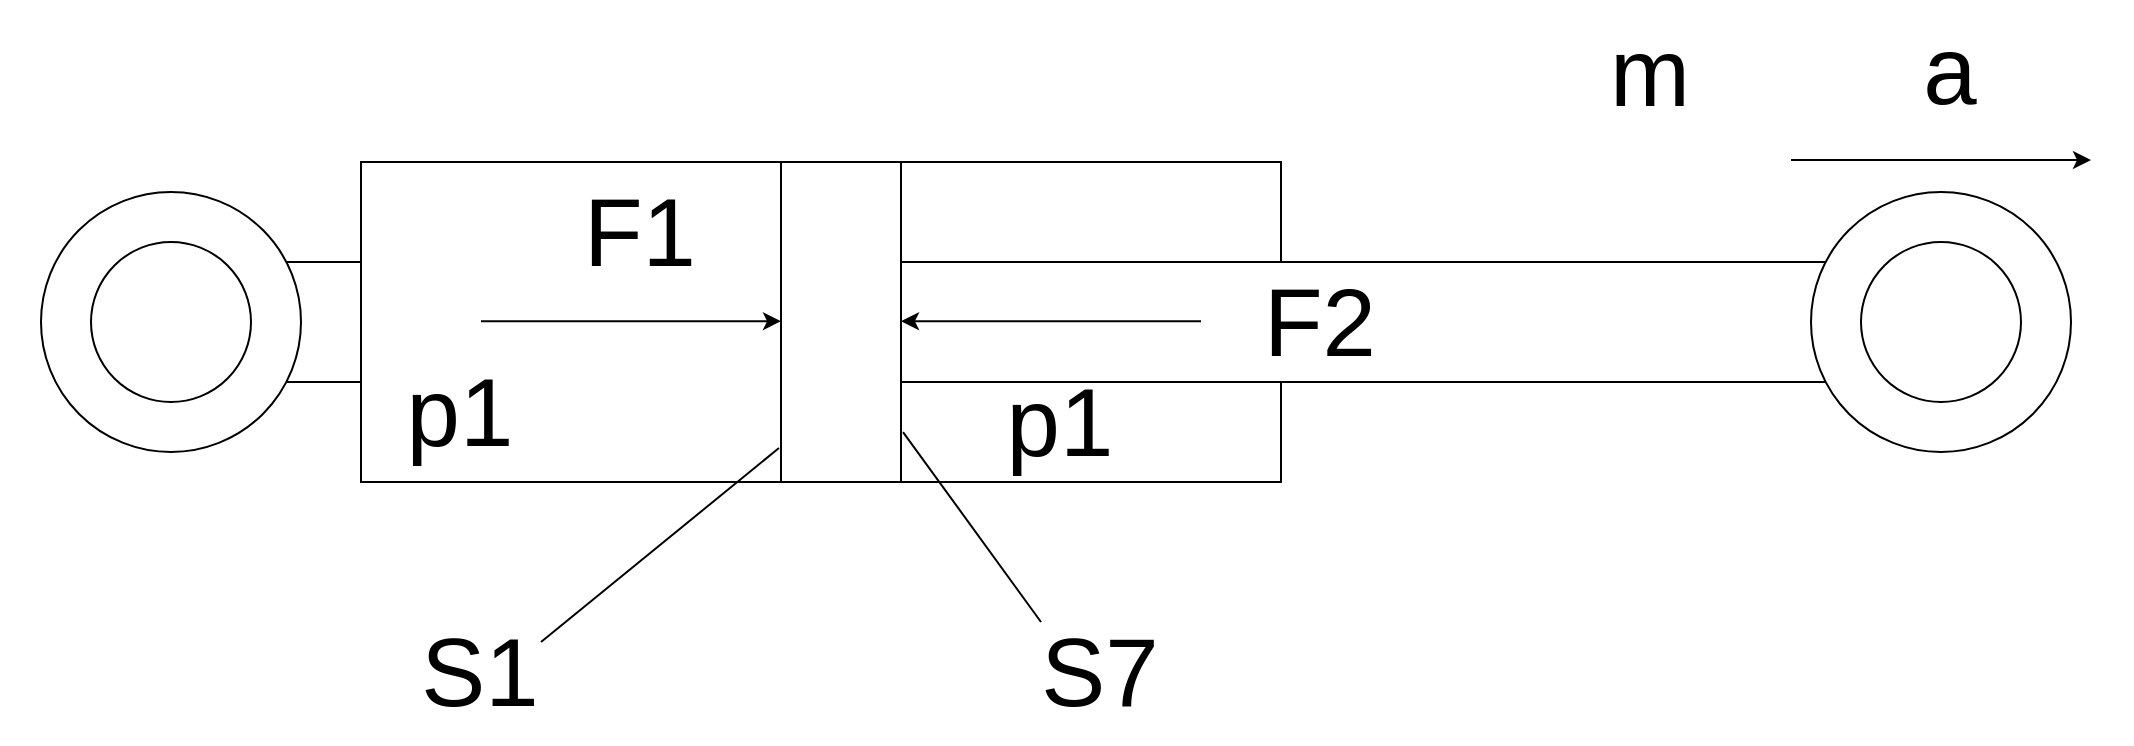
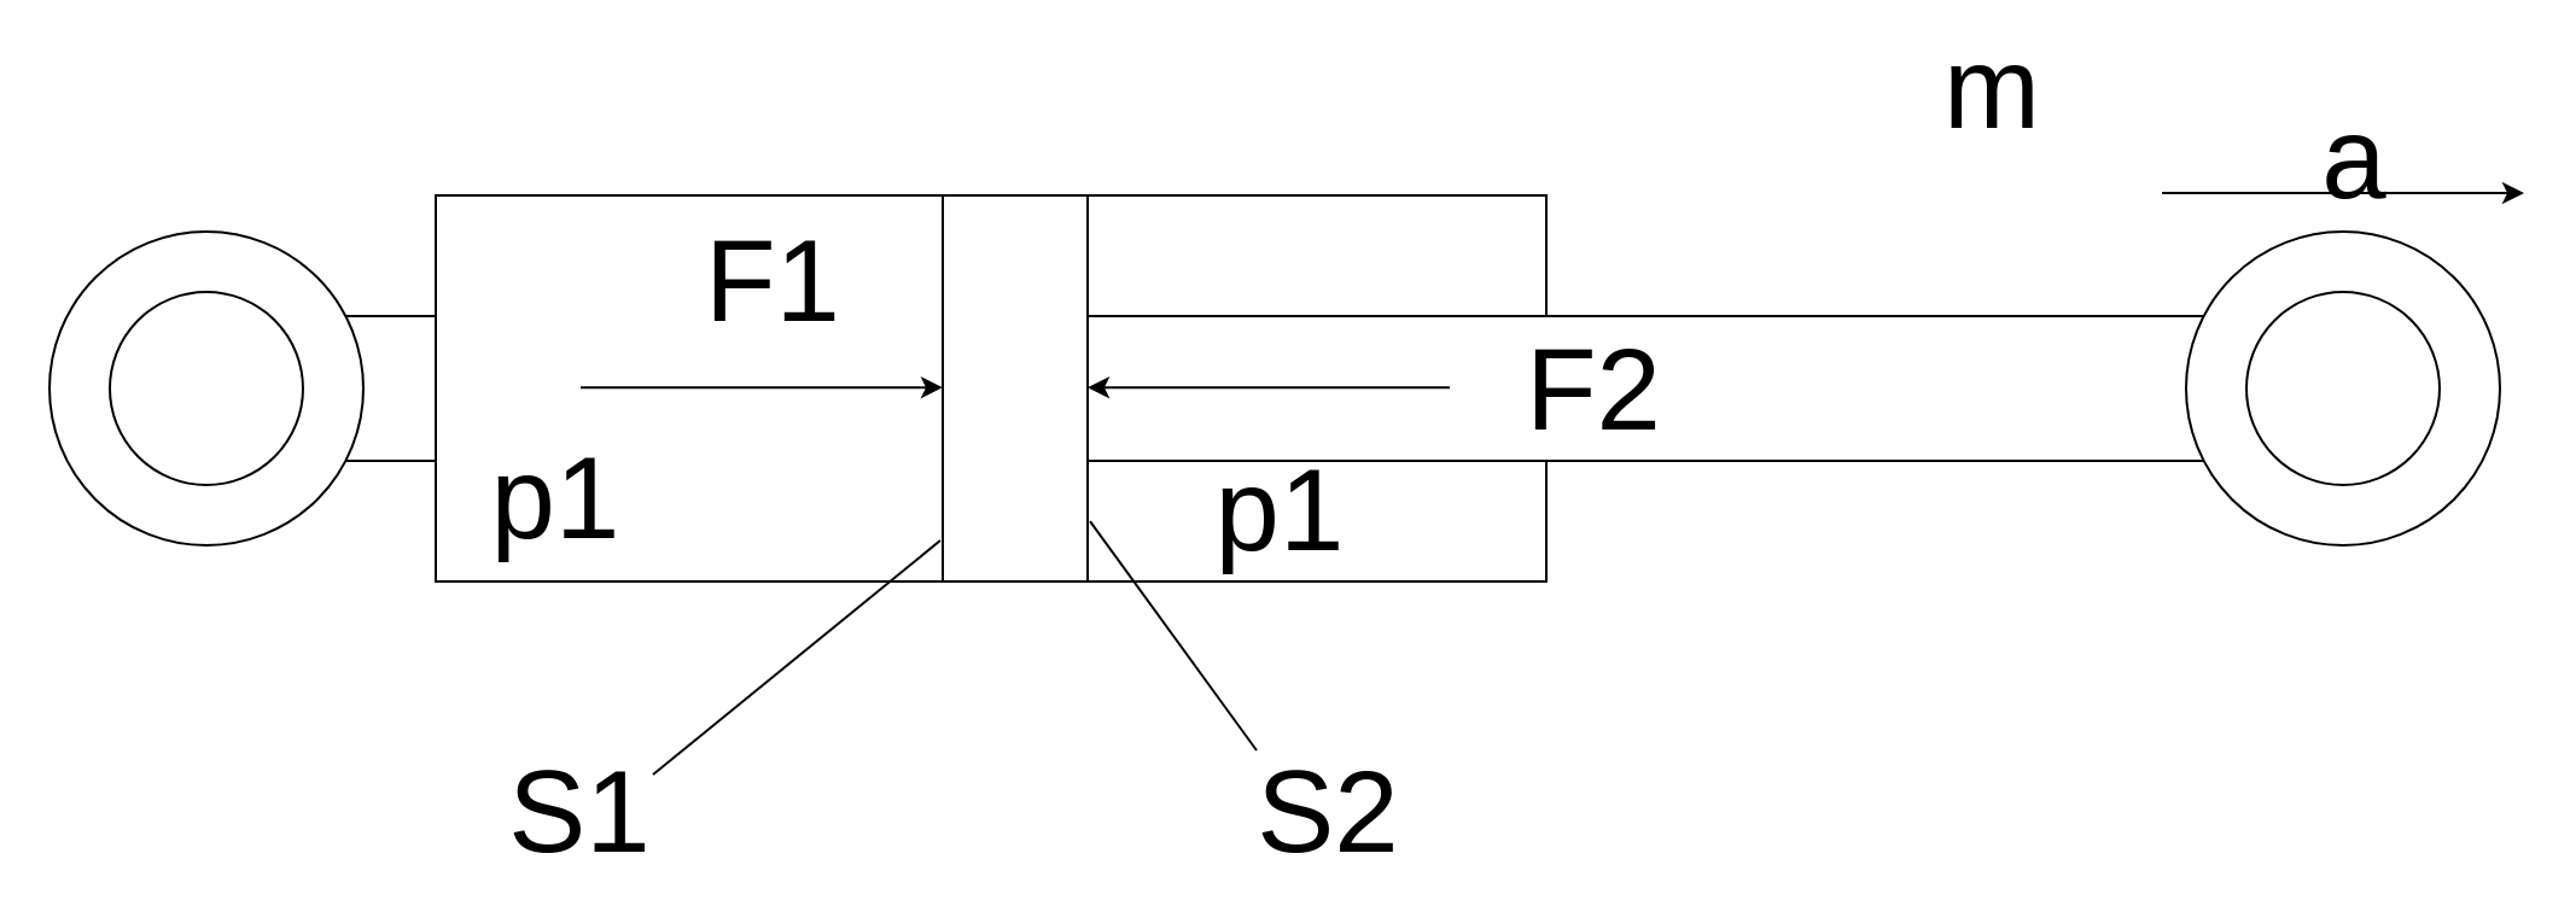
- <mxCell id="14" value="&lt;font style=&quot;font-size: 48px;&quot;&gt;a&lt;/font&gt;" style="text;html=1;strokeColor=none;fillColor=none;align=center;verticalAlign=middle;whiteSpace=wrap;rounded=0;" parent="1" vertex="1"><mxGeometry x="945" y="20" width="60" height="30" as="geometry" /></mxCell>
+ <mxCell id="14" value="&lt;font style=&quot;font-size: 48px;&quot;&gt;a&lt;/font&gt;" style="text;html=1;strokeColor=none;fillColor=none;align=center;verticalAlign=middle;whiteSpace=wrap;rounded=0;" parent="1" vertex="1"><mxGeometry x="945" y="50" width="60" height="30" as="geometry" /></mxCell>
- <mxCell id="11" value="&lt;font style=&quot;font-size: 48px;&quot;&gt;S7&lt;/font&gt;" style="text;html=1;strokeColor=none;fillColor=none;align=center;verticalAlign=middle;whiteSpace=wrap;rounded=0;" parent="1" vertex="1"><mxGeometry x="520" y="320.5" width="60" height="30" as="geometry" /></mxCell>
+ <mxCell id="11" value="&lt;font style=&quot;font-size: 48px;&quot;&gt;S2&lt;/font&gt;" style="text;html=1;strokeColor=none;fillColor=none;align=center;verticalAlign=middle;whiteSpace=wrap;rounded=0;" parent="1" vertex="1"><mxGeometry x="520" y="320.5" width="60" height="30" as="geometry" /></mxCell>
